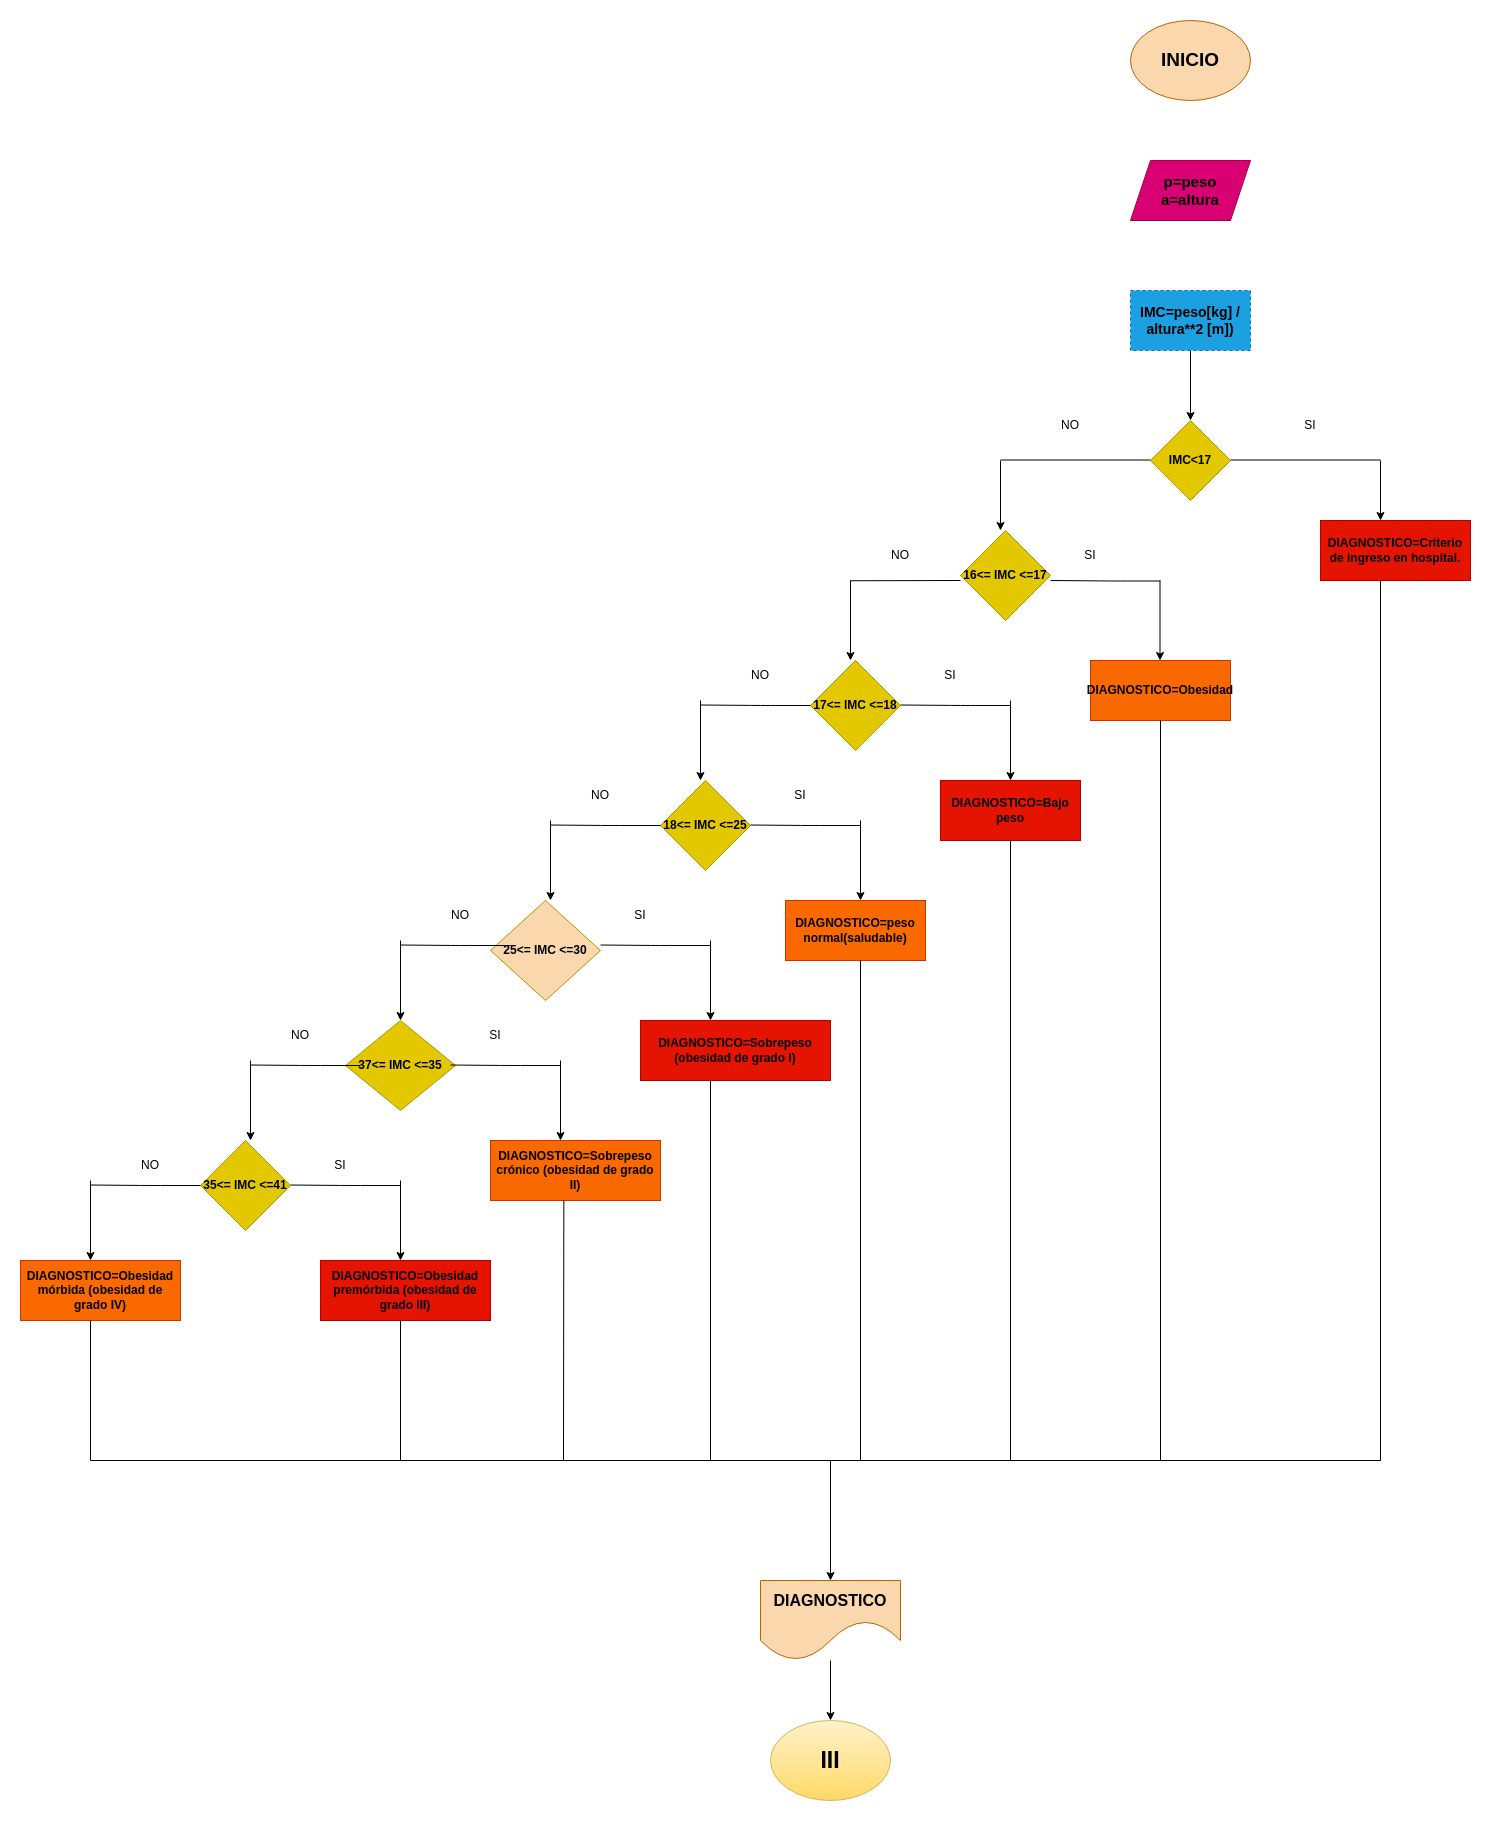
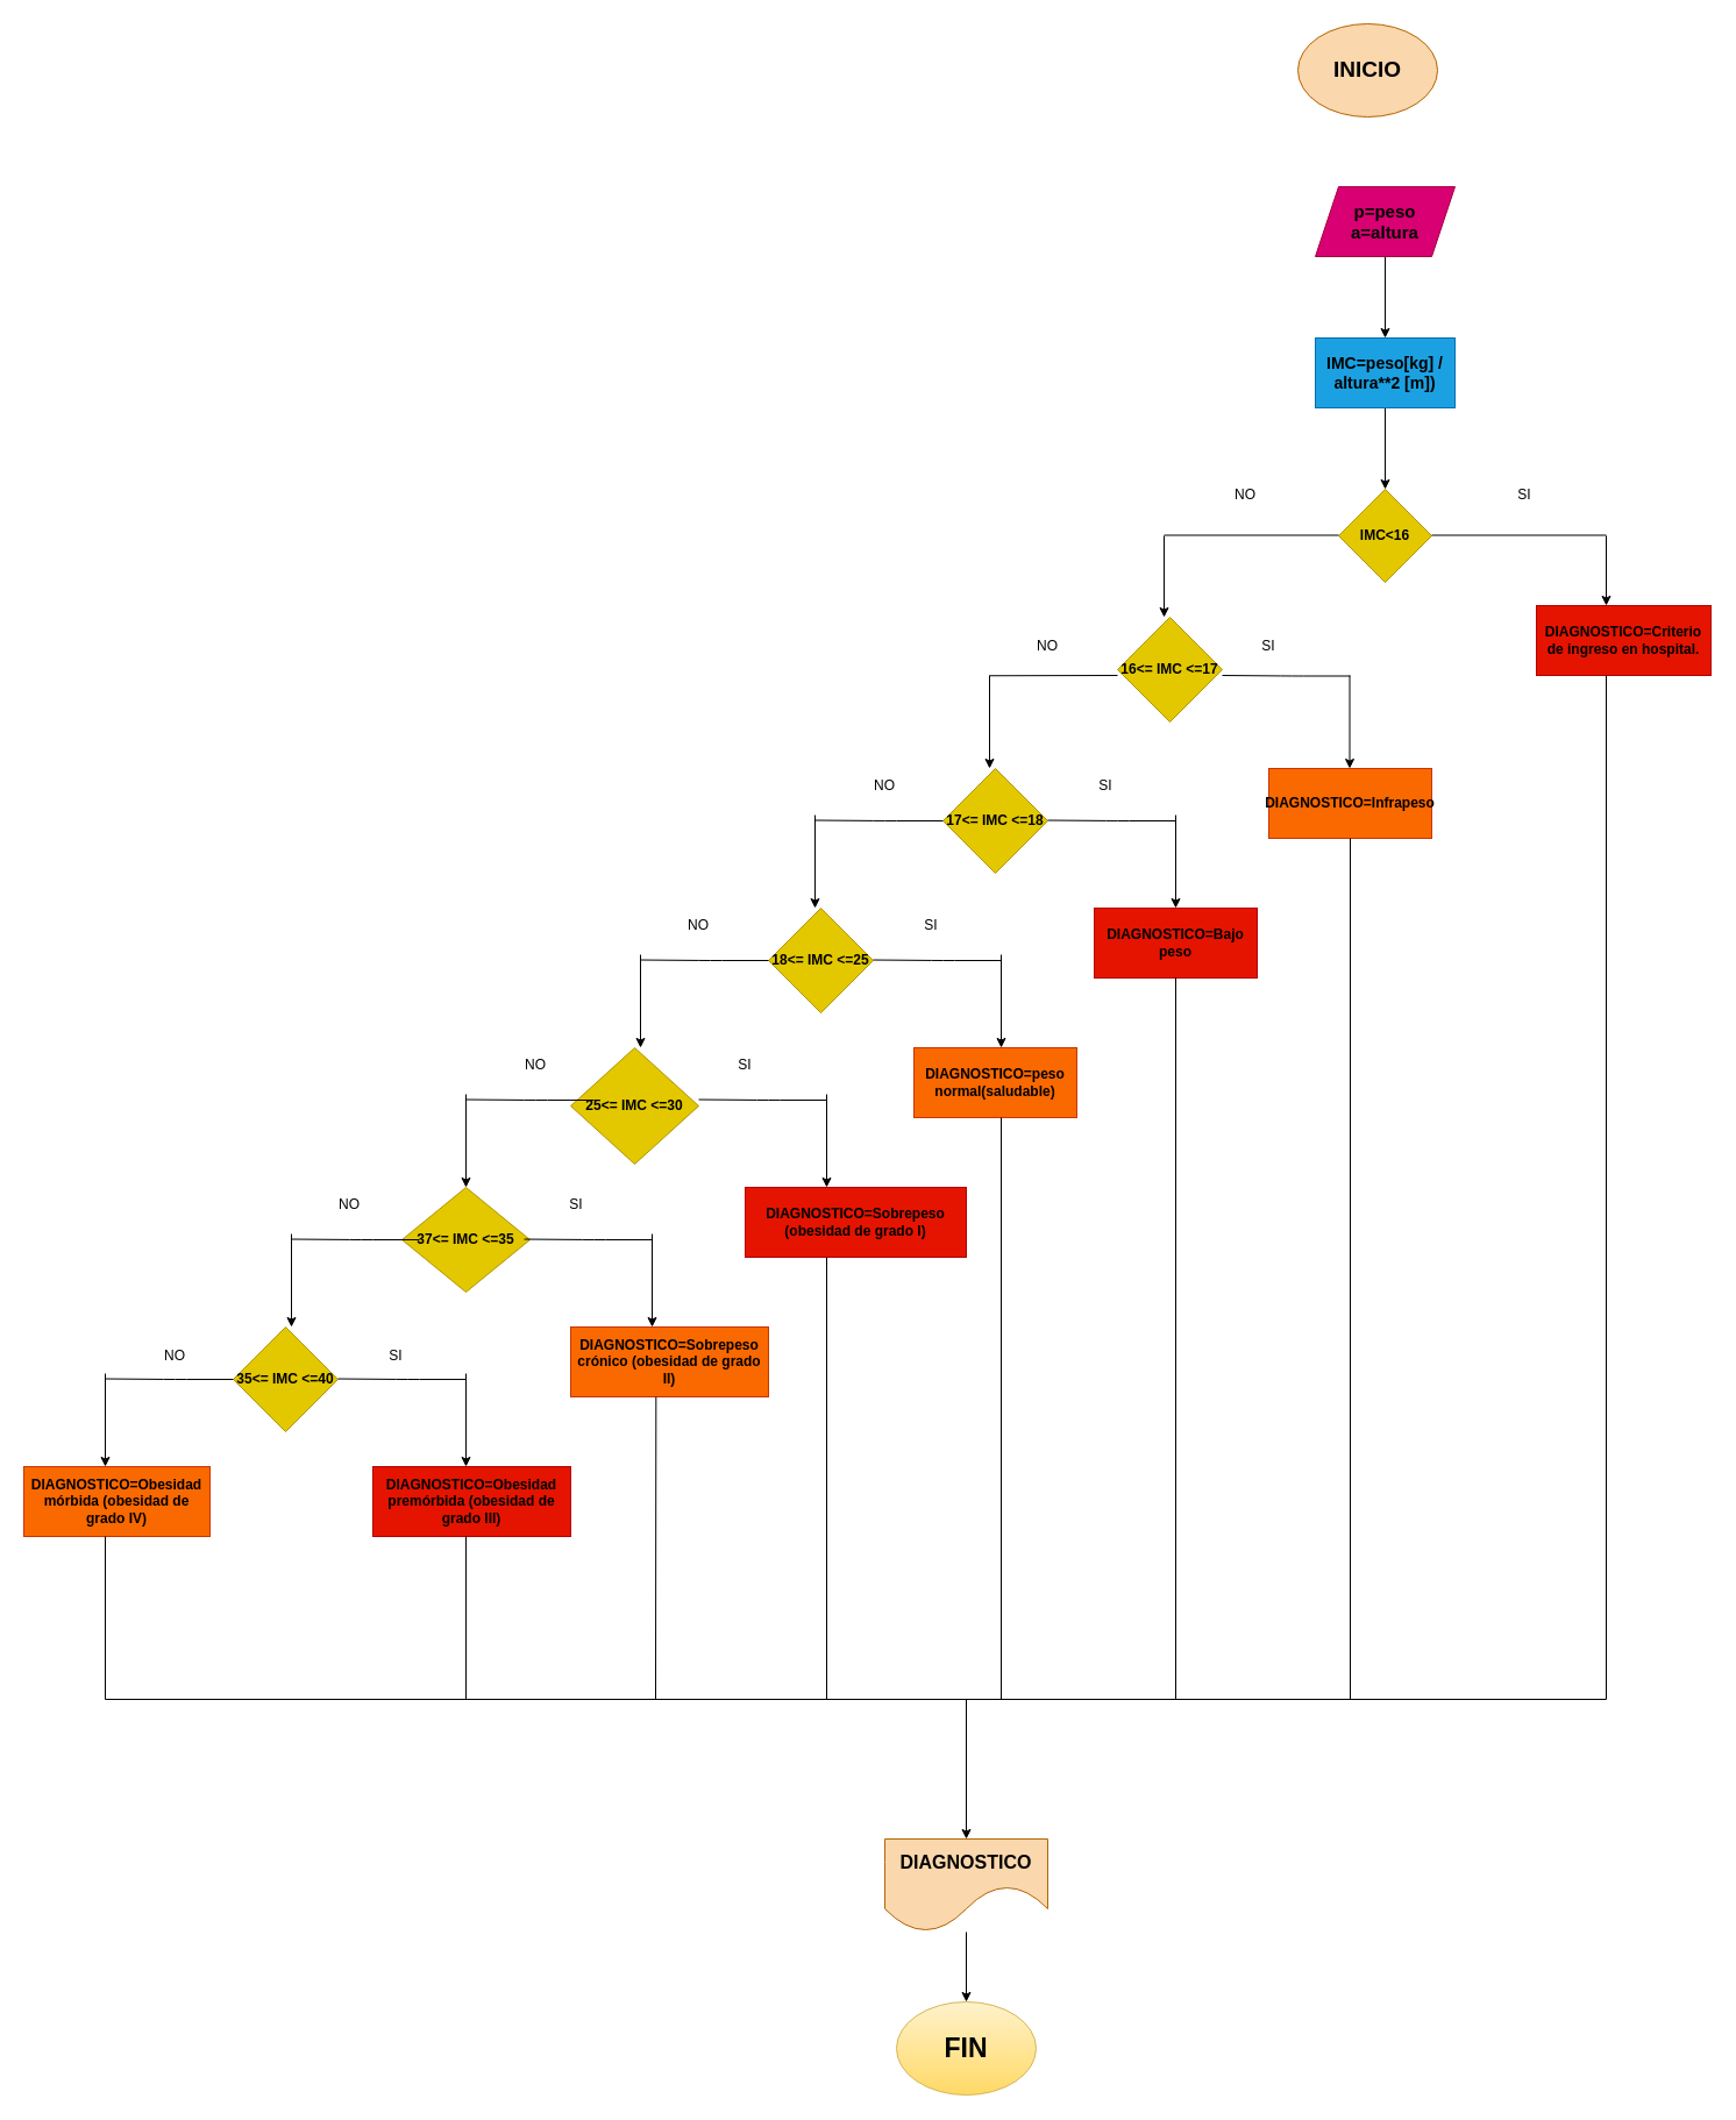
- <mxCell id="2" value="&lt;b&gt;&lt;font color=&quot;#000000&quot; style=&quot;font-size: 19px;&quot;&gt;INICIO&lt;/font&gt;&lt;/b&gt;" style="ellipse;whiteSpace=wrap;html=1;fillColor=#fad7ac;strokeColor=#b46504;" vertex="1" parent="1"><mxGeometry x="1130" y="20" width="120" height="80" as="geometry" /></mxCell>
+ <mxCell id="2" value="&lt;b&gt;&lt;font color=&quot;#000000&quot; style=&quot;font-size: 19px;&quot;&gt;INICIO&lt;/font&gt;&lt;/b&gt;" style="ellipse;whiteSpace=wrap;html=1;fillColor=#fad7ac;strokeColor=#b46504;" vertex="1" parent="1"><mxGeometry x="1115" y="20" width="120" height="80" as="geometry" /></mxCell>
+ <mxCell id="73" value="" style="edgeStyle=none;html=1;" edge="1" parent="1" source="74" target="75"><mxGeometry relative="1" as="geometry" /></mxCell>
- <mxCell id="75" value="&lt;b style=&quot;&quot;&gt;&lt;font style=&quot;font-size: 14px;&quot; color=&quot;#000000&quot;&gt;IMC=peso[kg] / altura**2 [m])&lt;/font&gt;&lt;/b&gt;" style="rounded=0;whiteSpace=wrap;html=1;fillColor=#1ba1e2;fontColor=#ffffff;strokeColor=#006EAF;dashed=1;" vertex="1" parent="1"><mxGeometry x="1130" y="290" width="120" height="60" as="geometry" /></mxCell>
+ <mxCell id="75" value="&lt;b style=&quot;&quot;&gt;&lt;font style=&quot;font-size: 14px;&quot; color=&quot;#000000&quot;&gt;IMC=peso[kg] / altura**2 [m])&lt;/font&gt;&lt;/b&gt;" style="rounded=0;whiteSpace=wrap;html=1;fillColor=#1ba1e2;fontColor=#ffffff;strokeColor=#006EAF;" vertex="1" parent="1"><mxGeometry x="1130" y="290" width="120" height="60" as="geometry" /></mxCell>
- <mxCell id="4" value="&lt;b&gt;IMC&amp;lt;17&lt;/b&gt;" style="rhombus;whiteSpace=wrap;html=1;fillColor=#e3c800;fontColor=#000000;strokeColor=#B09500;" vertex="1" parent="1"><mxGeometry x="1150" y="420" width="80" height="80" as="geometry" /></mxCell>
+ <mxCell id="4" value="&lt;b&gt;IMC&amp;lt;16&lt;/b&gt;" style="rhombus;whiteSpace=wrap;html=1;fillColor=#e3c800;fontColor=#000000;strokeColor=#B09500;" vertex="1" parent="1"><mxGeometry x="1150" y="420" width="80" height="80" as="geometry" /></mxCell>
- <mxCell id="11" value="&lt;b&gt;DIAGNOSTICO=Obesidad&lt;/b&gt;" style="rounded=0;whiteSpace=wrap;html=1;fillColor=#fa6800;fontColor=#000000;strokeColor=#C73500;" vertex="1" parent="1"><mxGeometry x="1090" y="660" width="140" height="60" as="geometry" /></mxCell>
+ <mxCell id="11" value="&lt;b&gt;DIAGNOSTICO=Infrapeso&lt;/b&gt;" style="rounded=0;whiteSpace=wrap;html=1;fillColor=#fa6800;fontColor=#000000;strokeColor=#C73500;" vertex="1" parent="1"><mxGeometry x="1090" y="660" width="140" height="60" as="geometry" /></mxCell>
- <mxCell id="28" value="&lt;b&gt;25&amp;lt;= IMC &amp;lt;=30&lt;/b&gt;" style="rhombus;whiteSpace=wrap;html=1;fillColor=#fad7ac;fontColor=#000000;strokeColor=#B09500;" vertex="1" parent="1"><mxGeometry x="490" y="900" width="110" height="100" as="geometry" /></mxCell>
+ <mxCell id="28" value="&lt;b&gt;25&amp;lt;= IMC &amp;lt;=30&lt;/b&gt;" style="rhombus;whiteSpace=wrap;html=1;fillColor=#e3c800;fontColor=#000000;strokeColor=#B09500;" vertex="1" parent="1"><mxGeometry x="490" y="900" width="110" height="100" as="geometry" /></mxCell>
- <mxCell id="40" value="&lt;b&gt;35&amp;lt;= IMC &amp;lt;=41&lt;/b&gt;" style="rhombus;whiteSpace=wrap;html=1;fillColor=#e3c800;fontColor=#000000;strokeColor=#B09500;" vertex="1" parent="1"><mxGeometry x="200" y="1140" width="90" height="90" as="geometry" /></mxCell>
+ <mxCell id="40" value="&lt;b&gt;35&amp;lt;= IMC &amp;lt;=40&lt;/b&gt;" style="rhombus;whiteSpace=wrap;html=1;fillColor=#e3c800;fontColor=#000000;strokeColor=#B09500;" vertex="1" parent="1"><mxGeometry x="200" y="1140" width="90" height="90" as="geometry" /></mxCell>
- <mxCell id="76" value="&lt;b&gt;&lt;font color=&quot;#000000&quot; style=&quot;font-size: 23px;&quot;&gt;III&lt;/font&gt;&lt;/b&gt;" style="ellipse;whiteSpace=wrap;html=1;fontSize=16;fillColor=#fff2cc;gradientColor=#ffd966;strokeColor=#d6b656;" vertex="1" parent="1"><mxGeometry x="770" y="1720" width="120" height="80" as="geometry" /></mxCell>
+ <mxCell id="76" value="&lt;b&gt;&lt;font color=&quot;#000000&quot; style=&quot;font-size: 23px;&quot;&gt;FIN&lt;/font&gt;&lt;/b&gt;" style="ellipse;whiteSpace=wrap;html=1;fontSize=16;fillColor=#fff2cc;gradientColor=#ffd966;strokeColor=#d6b656;" vertex="1" parent="1"><mxGeometry x="770" y="1720" width="120" height="80" as="geometry" /></mxCell>
